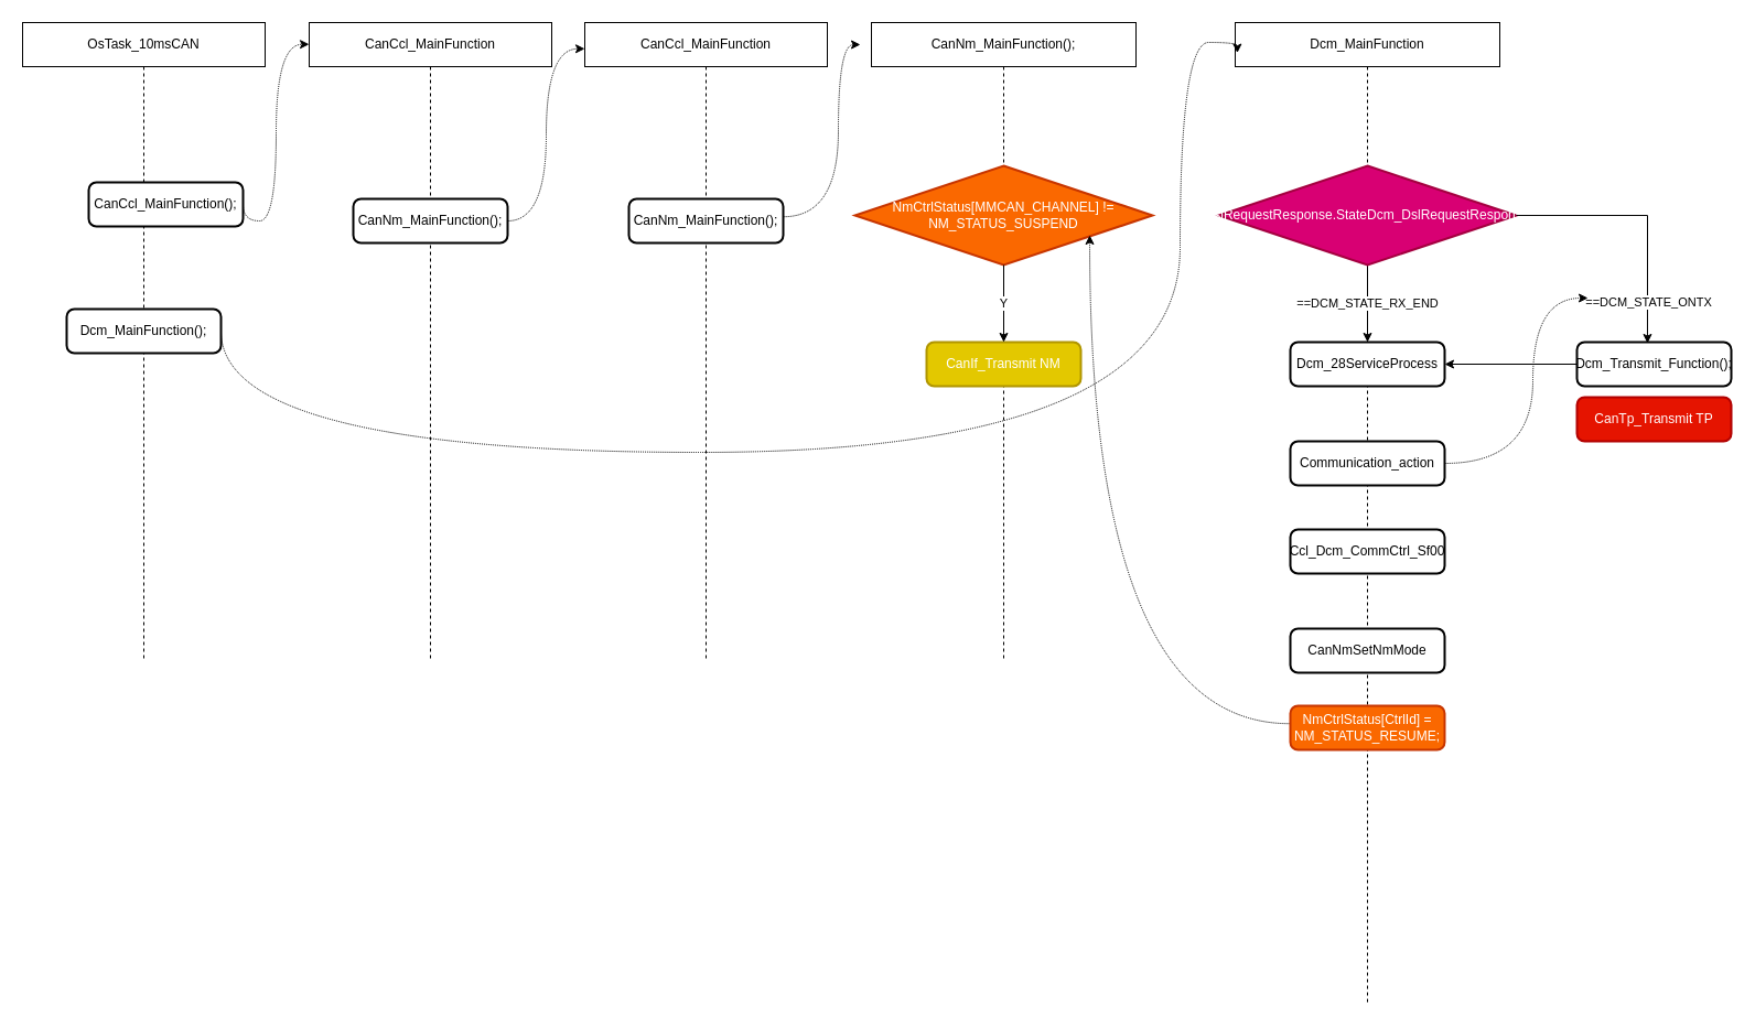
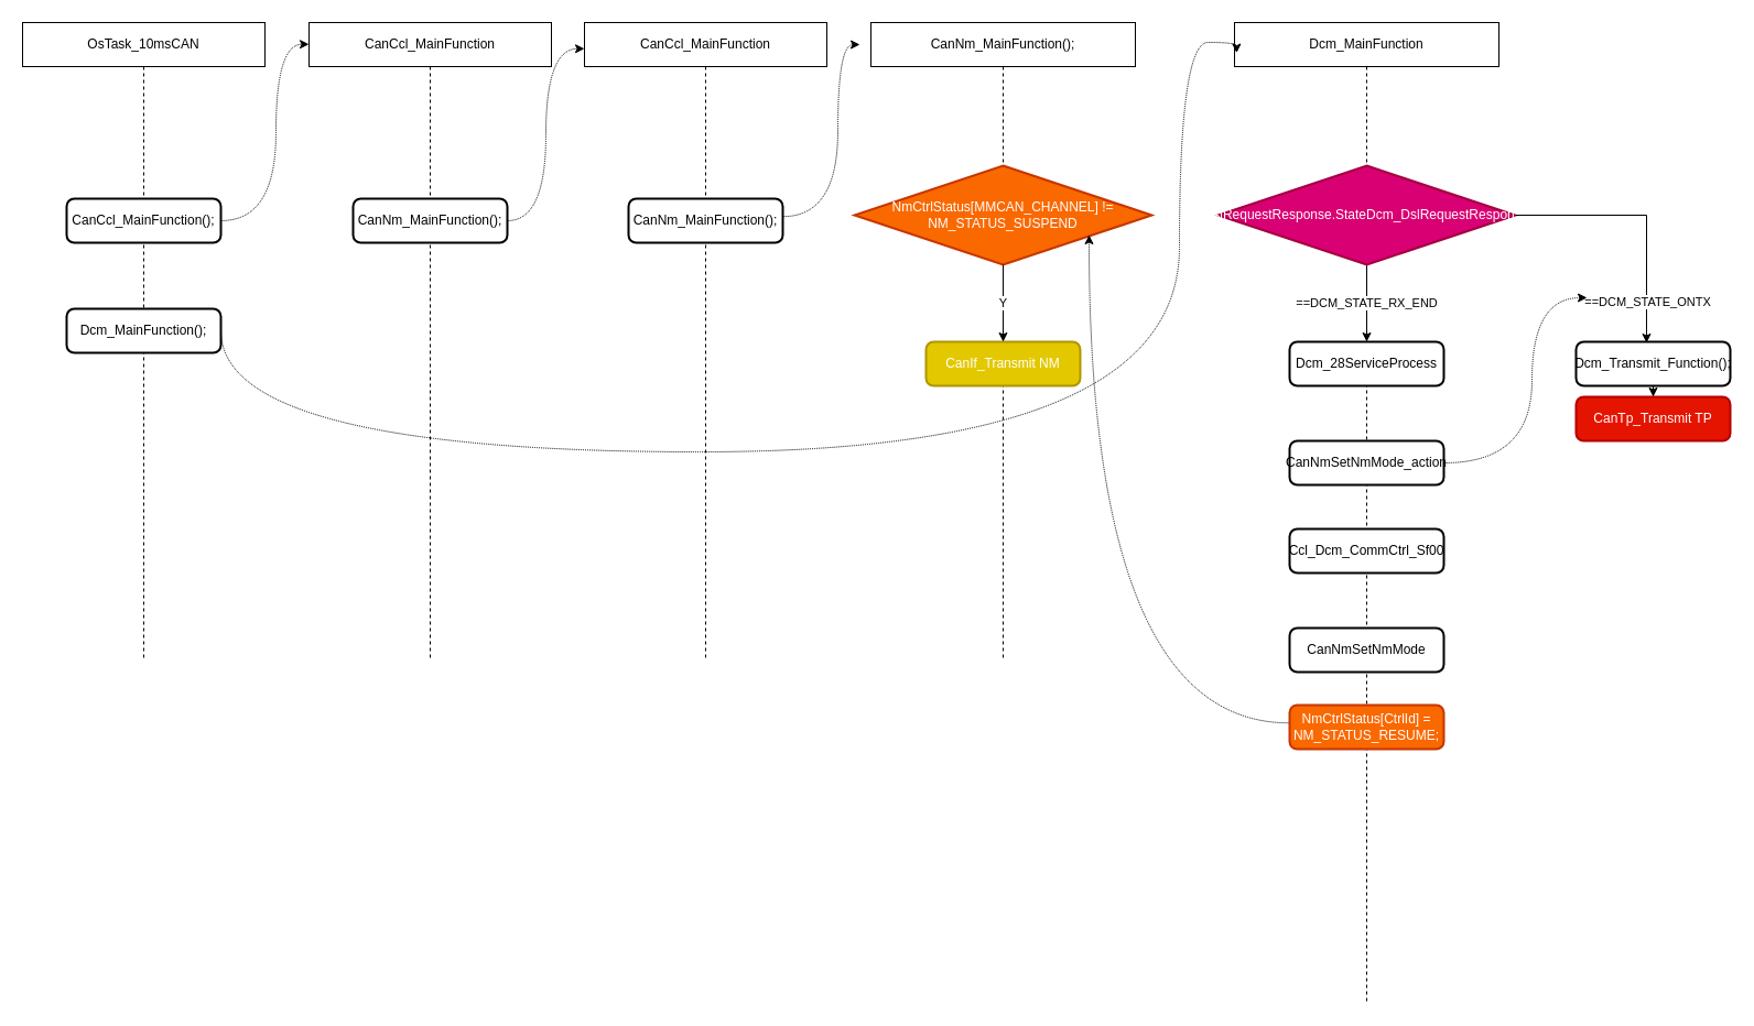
- <mxCell id="3" value="CanCcl_MainFunction();" style="rounded=1;whiteSpace=wrap;html=1;absoluteArcSize=1;arcSize=14;strokeWidth=2;" parent="2" vertex="1"><mxGeometry x="60" y="145" width="140" height="40" as="geometry" /></mxCell>
+ <mxCell id="3" value="CanCcl_MainFunction();" style="rounded=1;whiteSpace=wrap;html=1;absoluteArcSize=1;arcSize=14;strokeWidth=2;" parent="2" vertex="1"><mxGeometry x="40" y="160" width="140" height="40" as="geometry" /></mxCell>
- <mxCell id="25" value="" style="edgeStyle=orthogonalEdgeStyle;rounded=0;orthogonalLoop=1;jettySize=auto;html=1;" parent="1" source="26" target="23" edge="1"><mxGeometry relative="1" as="geometry" /></mxCell>
+ <mxCell id="25" value="" style="edgeStyle=orthogonalEdgeStyle;rounded=0;orthogonalLoop=1;jettySize=auto;html=1;" parent="1" source="26" target="34" edge="1"><mxGeometry relative="1" as="geometry" /></mxCell>
- <mxCell id="29" value="Communication_action" style="rounded=1;whiteSpace=wrap;html=1;absoluteArcSize=1;arcSize=14;strokeWidth=2;" parent="1" vertex="1"><mxGeometry x="1170" y="400" width="140" height="40" as="geometry" /></mxCell>
+ <mxCell id="29" value="CanNmSetNmMode_action" style="rounded=1;whiteSpace=wrap;html=1;absoluteArcSize=1;arcSize=14;strokeWidth=2;" parent="1" vertex="1"><mxGeometry x="1170" y="400" width="140" height="40" as="geometry" /></mxCell>
